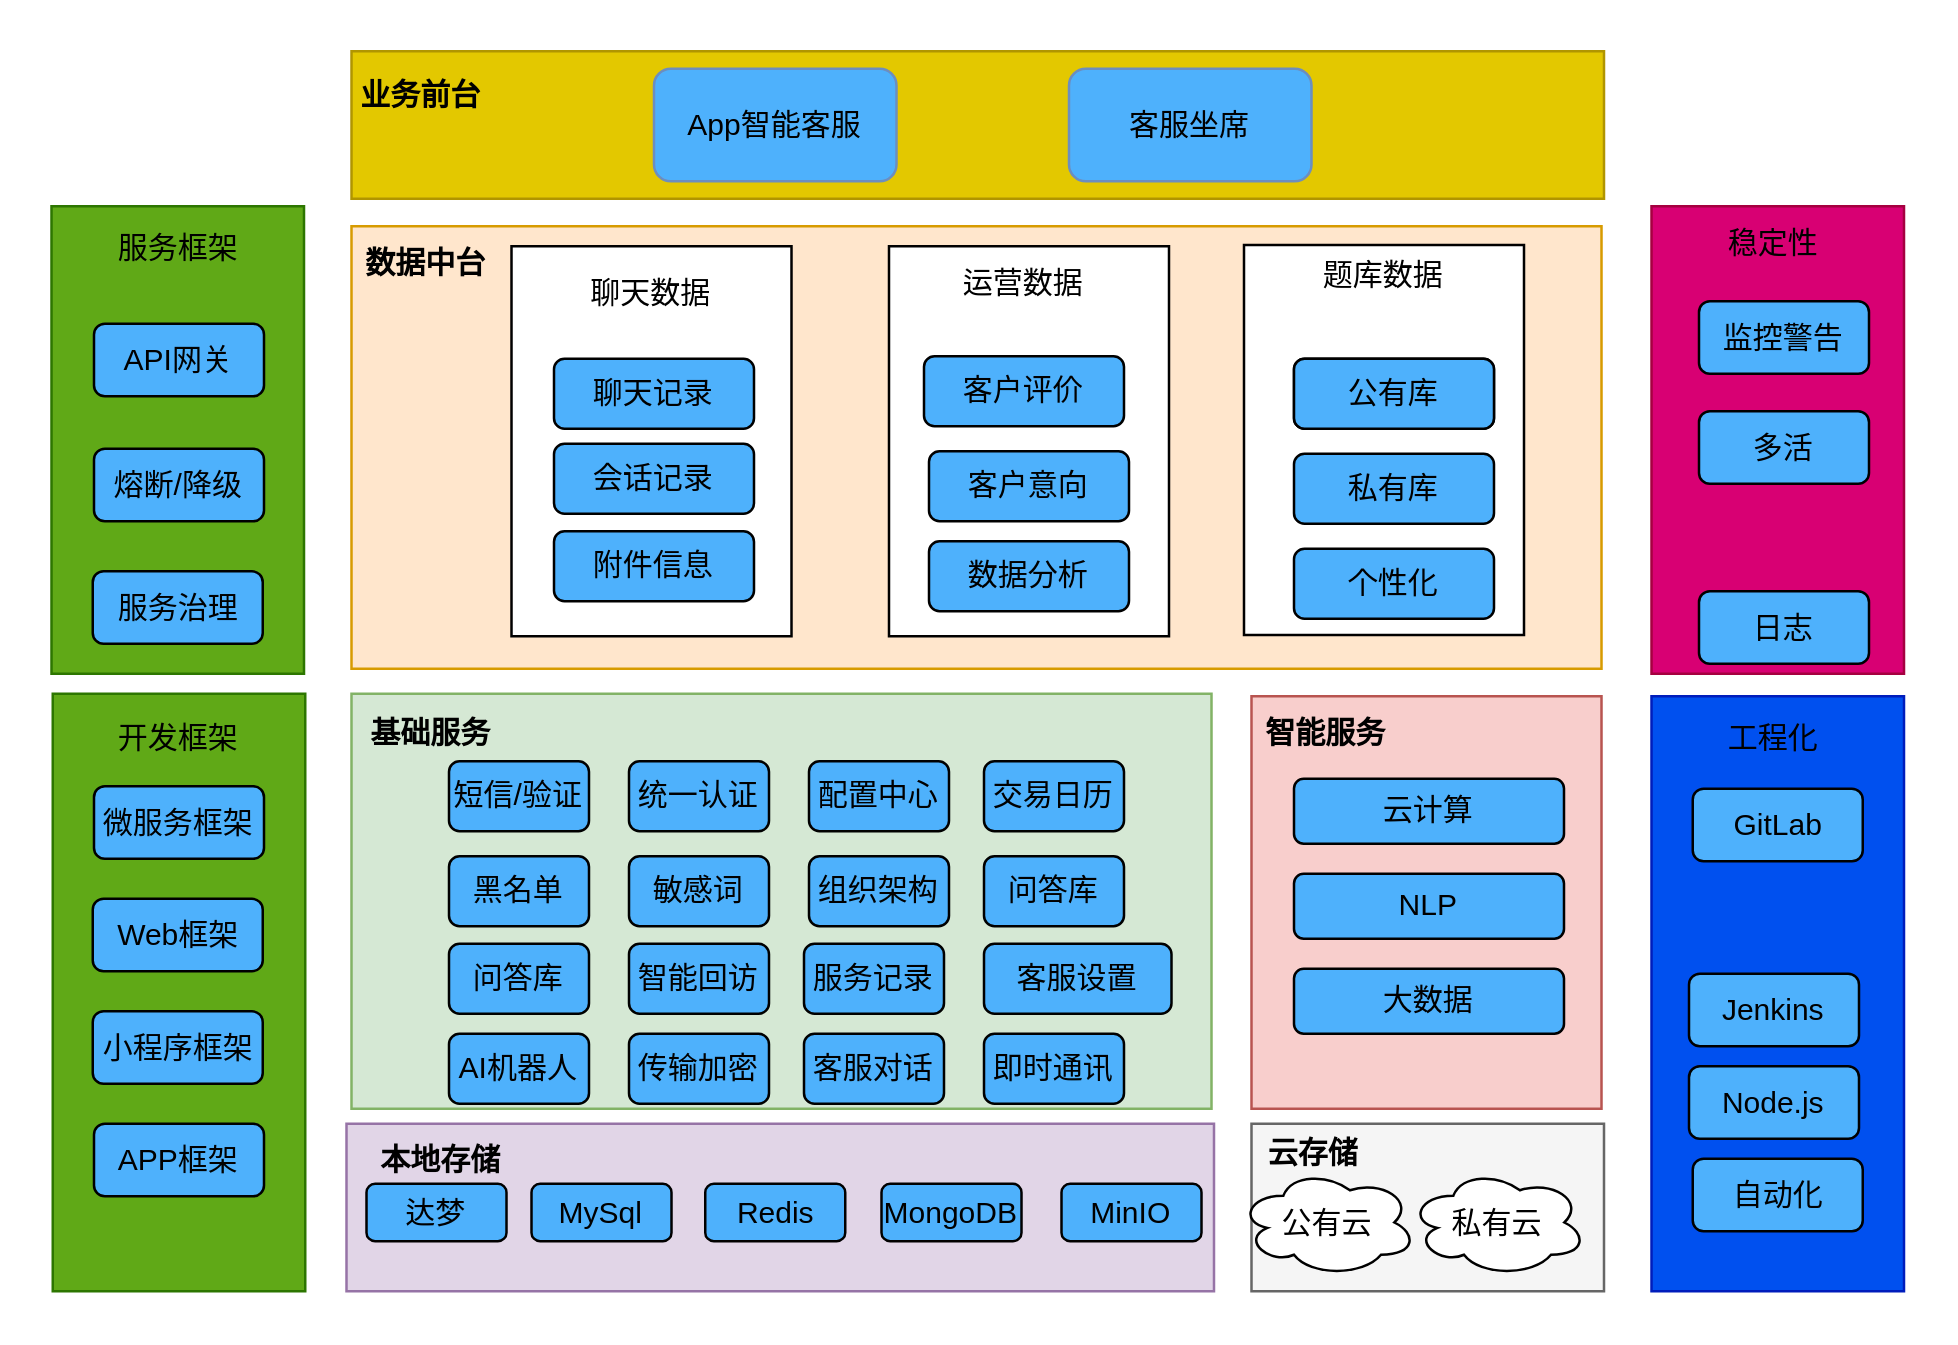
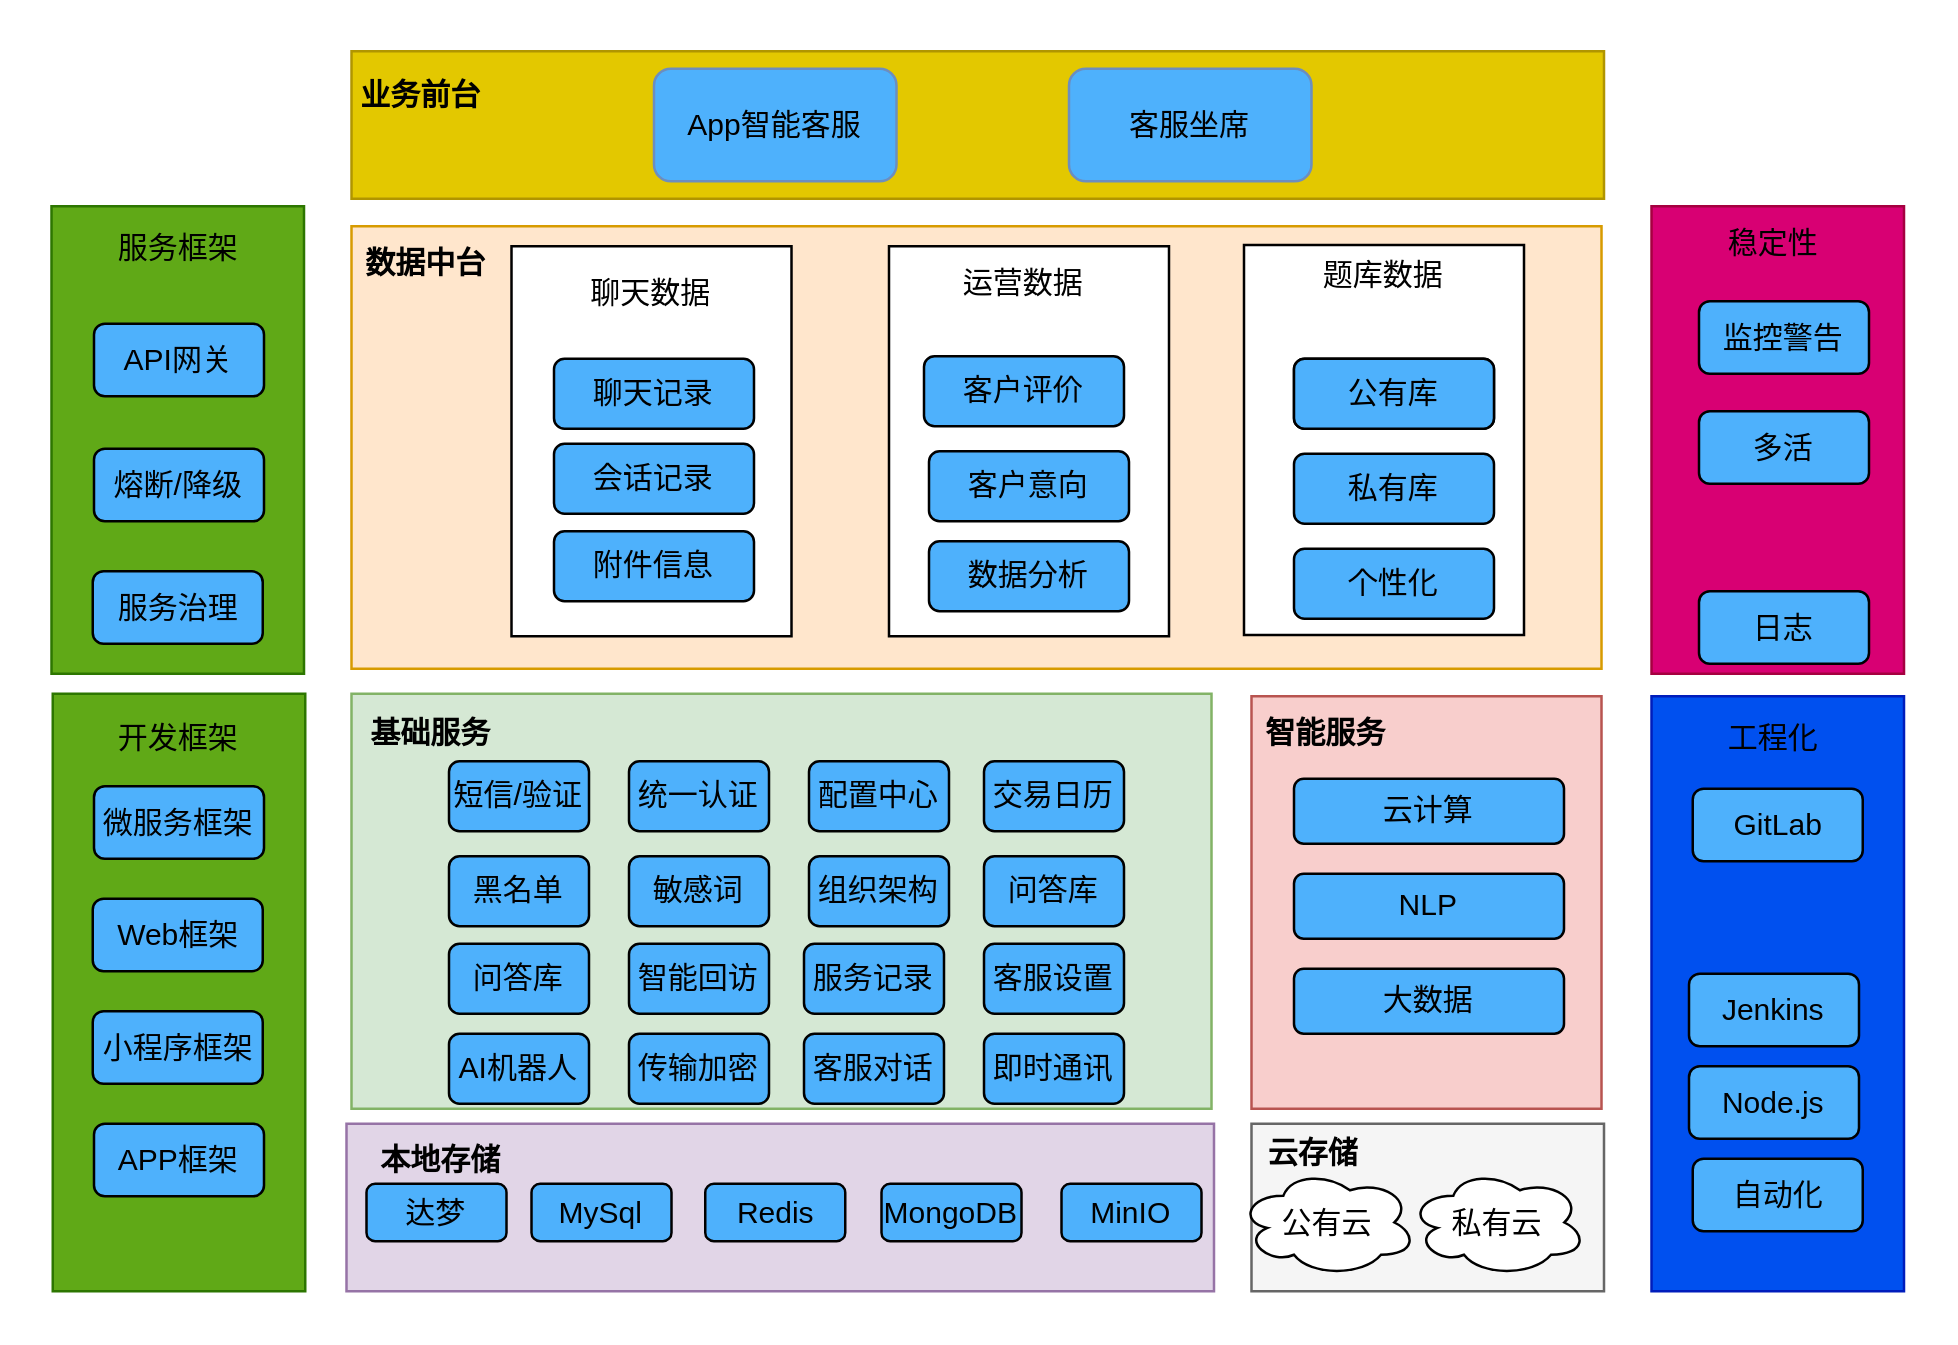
- <mxCell id="62" value="客服设置" style="rounded=1;whiteSpace=wrap;html=1;fillColor=#4EB1FC;" parent="1" vertex="1"><mxGeometry x="393" y="377" width="75" height="28" as="geometry" /></mxCell>
+ <mxCell id="62" value="客服设置" style="rounded=1;whiteSpace=wrap;html=1;fillColor=#4EB1FC;" parent="1" vertex="1"><mxGeometry x="393" y="377" width="56" height="28" as="geometry" /></mxCell>
